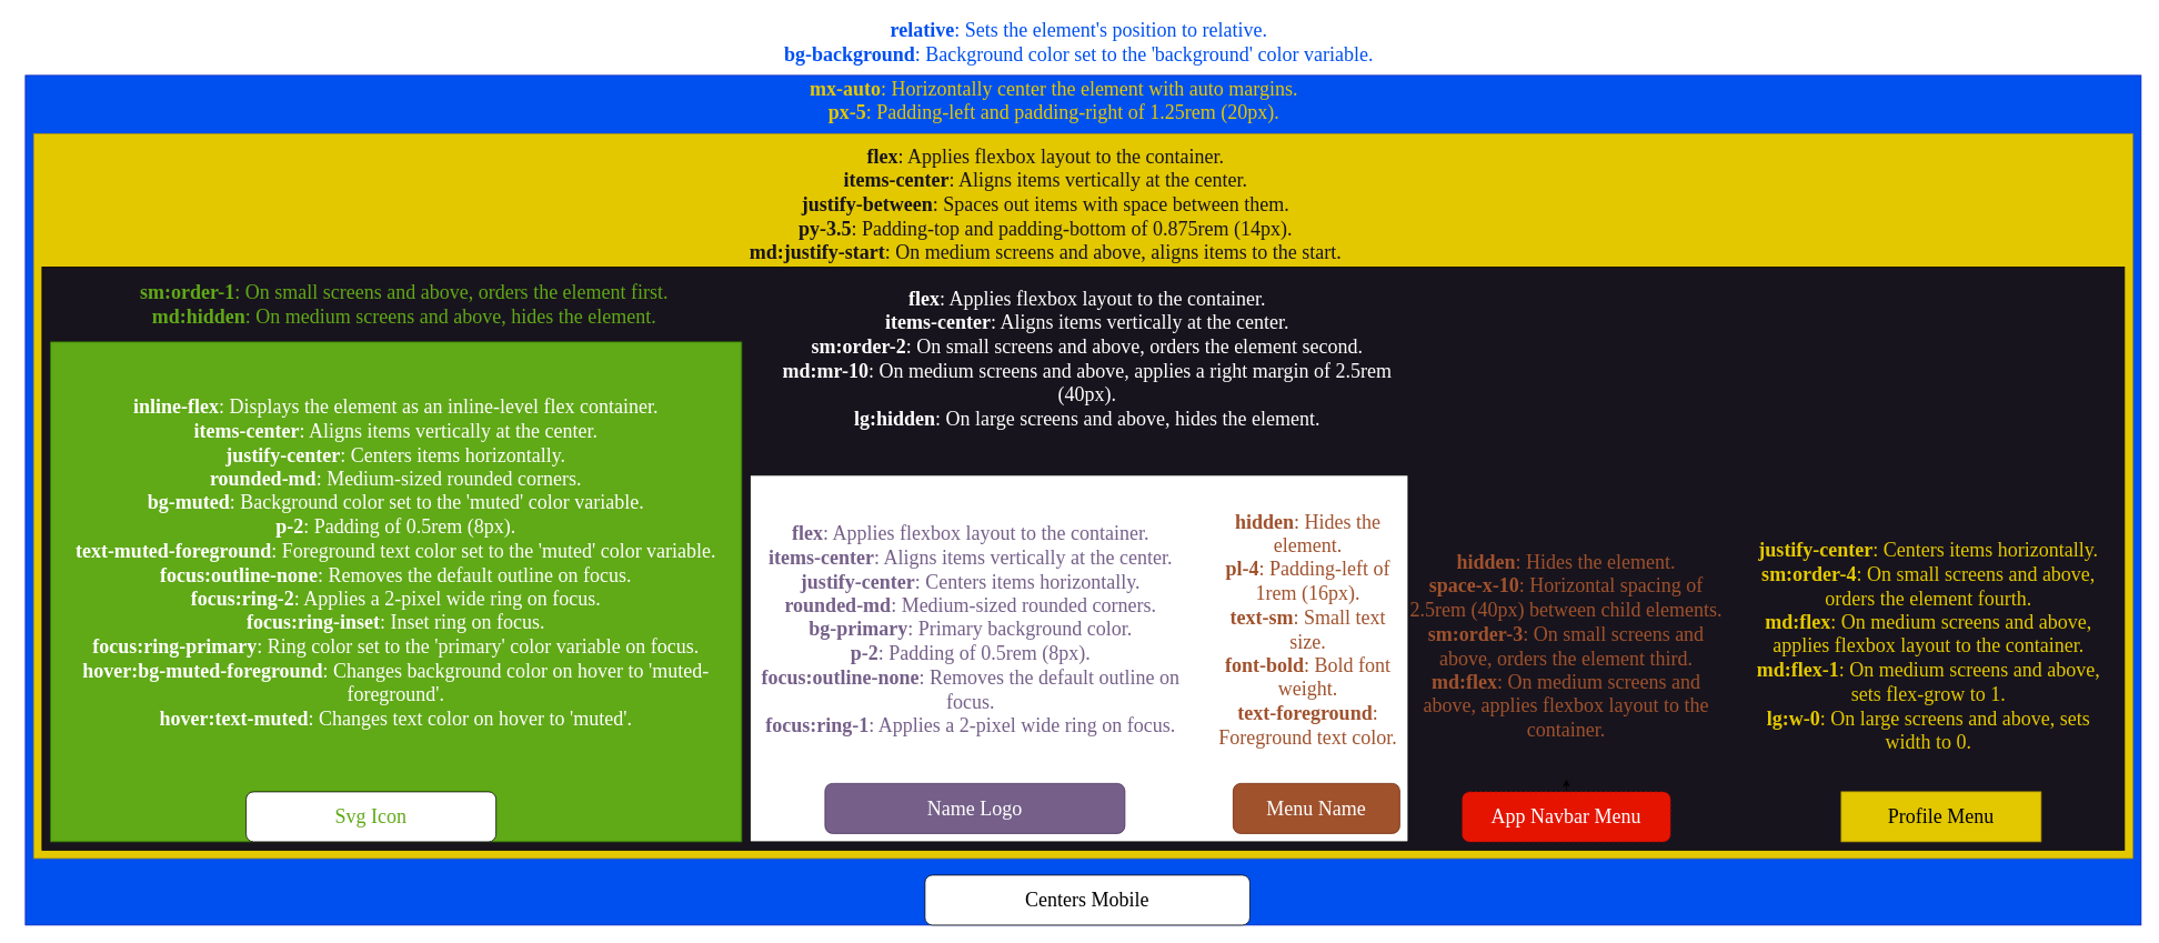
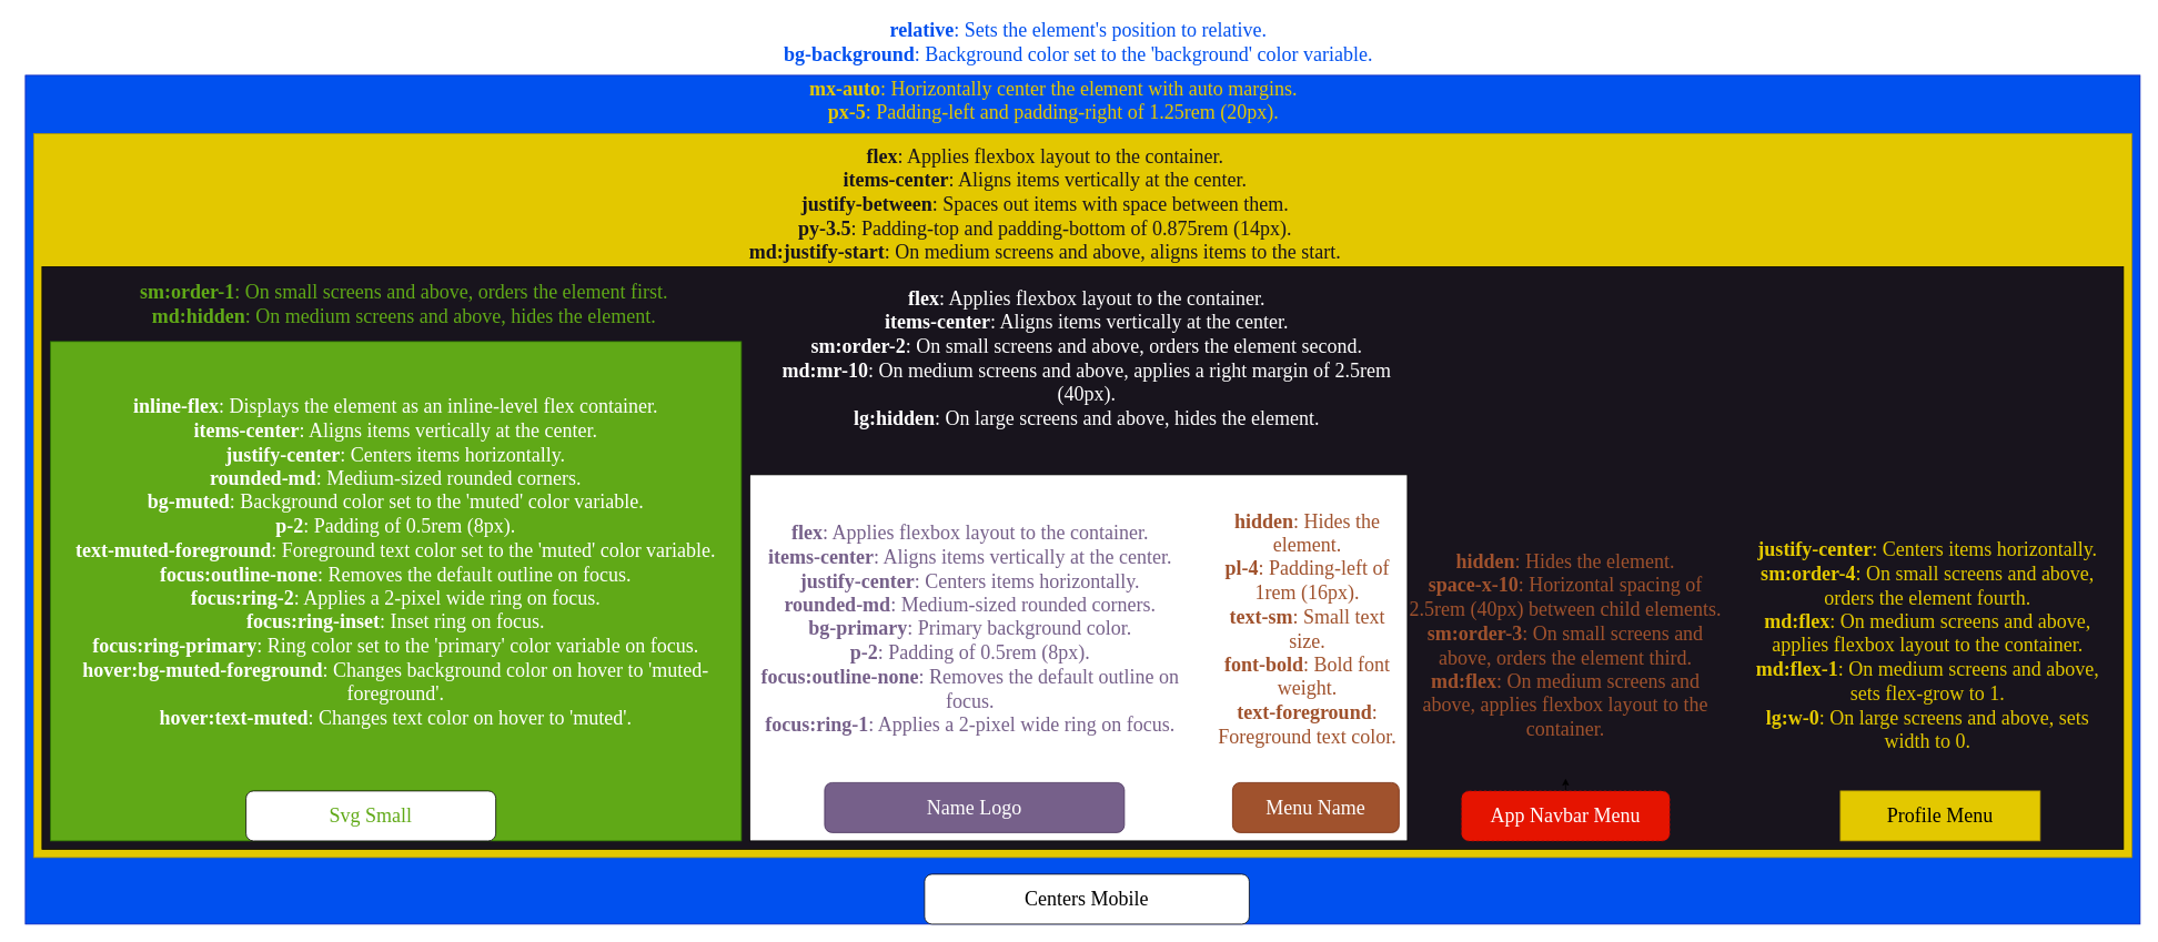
- <mxCell id="11" value="Svg Icon" style="rounded=1;whiteSpace=wrap;html=1;fontFamily=Comic Sans MS;fontSize=24;fontColor=#60A917;fillColor=#FFFFFF;" vertex="1" parent="1"><mxGeometry x="295" y="950" width="300" height="60" as="geometry" /></mxCell>
+ <mxCell id="11" value="Svg Small" style="rounded=1;whiteSpace=wrap;html=1;fontFamily=Comic Sans MS;fontSize=24;fontColor=#60A917;fillColor=#FFFFFF;" vertex="1" parent="1"><mxGeometry x="295" y="950" width="300" height="60" as="geometry" /></mxCell>
